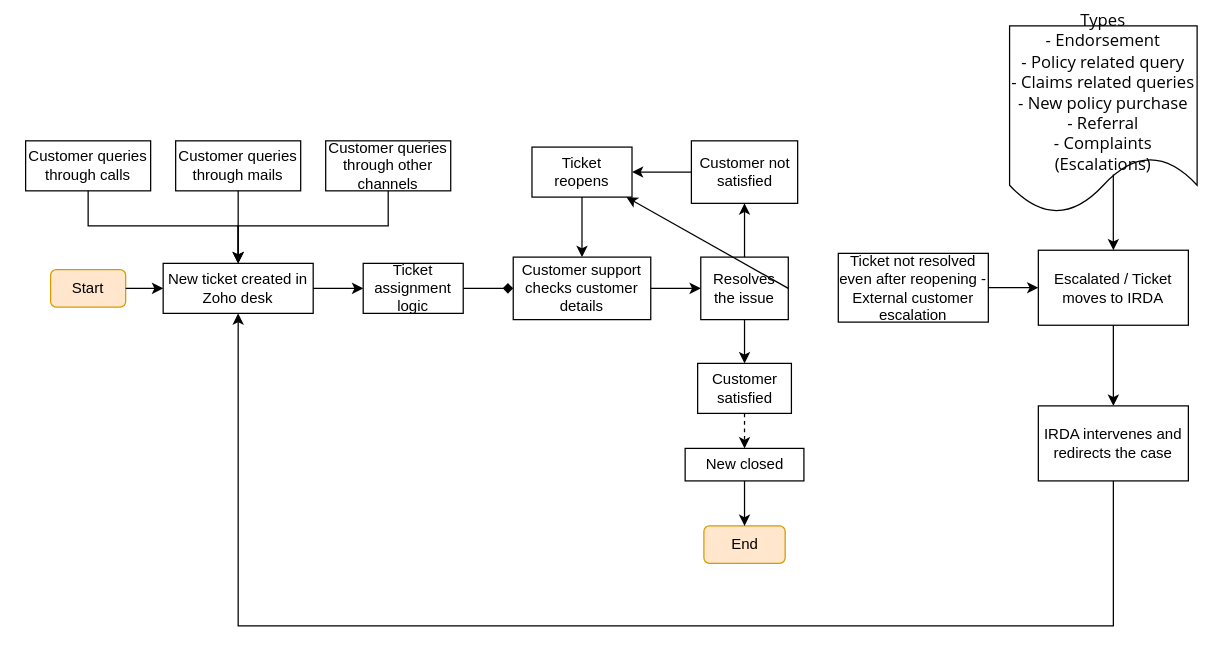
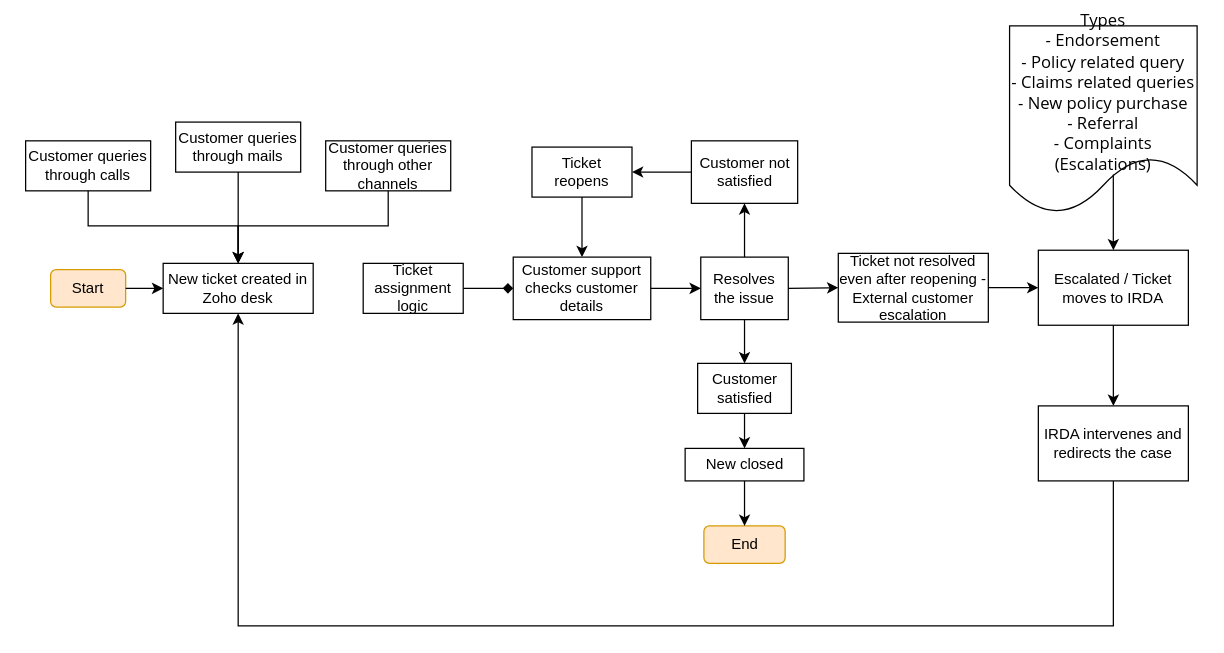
- <mxCell id="6" value="Customer queries through mails" style="rounded=0;whiteSpace=wrap;html=1;" vertex="1" parent="1"><mxGeometry x="140" y="112" width="100" height="40" as="geometry" /></mxCell>
+ <mxCell id="6" value="Customer queries through mails" style="rounded=0;whiteSpace=wrap;html=1;" vertex="1" parent="1"><mxGeometry x="140" y="97" width="100" height="40" as="geometry" /></mxCell>
- <mxCell id="29" value="" style="endArrow=classic;html=1;rounded=0;exitX=1;exitY=0.5;exitDx=0;exitDy=0;" edge="1" parent="1" source="15" target="19"><mxGeometry width="50" height="50" relative="1" as="geometry"><mxPoint x="450" y="290" as="sourcePoint" /><mxPoint x="500" y="240" as="targetPoint" /></mxGeometry></mxCell>
+ <mxCell id="29" value="" style="endArrow=classic;html=1;rounded=0;exitX=1;exitY=0.5;exitDx=0;exitDy=0;entryX=0;entryY=0.5;entryDx=0;entryDy=0;" edge="1" parent="1" source="15" target="28"><mxGeometry width="50" height="50" relative="1" as="geometry"><mxPoint x="450" y="290" as="sourcePoint" /><mxPoint x="500" y="240" as="targetPoint" /></mxGeometry></mxCell>
- <mxCell id="11" value="" style="endArrow=classic;html=1;rounded=0;exitX=1;exitY=0.5;exitDx=0;exitDy=0;entryX=0;entryY=0.5;entryDx=0;entryDy=0;" edge="1" parent="1" source="2" target="12"><mxGeometry width="50" height="50" relative="1" as="geometry"><mxPoint x="320" y="240" as="sourcePoint" /><mxPoint x="200" y="320" as="targetPoint" /></mxGeometry></mxCell>
- <mxCell id="25" value="" style="endArrow=classic;html=1;rounded=0;exitX=0.5;exitY=1;exitDx=0;exitDy=0;entryX=0.5;entryY=0;entryDx=0;entryDy=0;dashed=1;" edge="1" parent="1" source="22" target="24"><mxGeometry width="50" height="50" relative="1" as="geometry"><mxPoint x="450" y="220" as="sourcePoint" /><mxPoint x="500" y="170" as="targetPoint" /></mxGeometry></mxCell>
+ <mxCell id="25" value="" style="endArrow=classic;html=1;rounded=0;exitX=0.5;exitY=1;exitDx=0;exitDy=0;entryX=0.5;entryY=0;entryDx=0;entryDy=0;" edge="1" parent="1" source="22" target="24"><mxGeometry width="50" height="50" relative="1" as="geometry"><mxPoint x="450" y="220" as="sourcePoint" /><mxPoint x="500" y="170" as="targetPoint" /></mxGeometry></mxCell>
